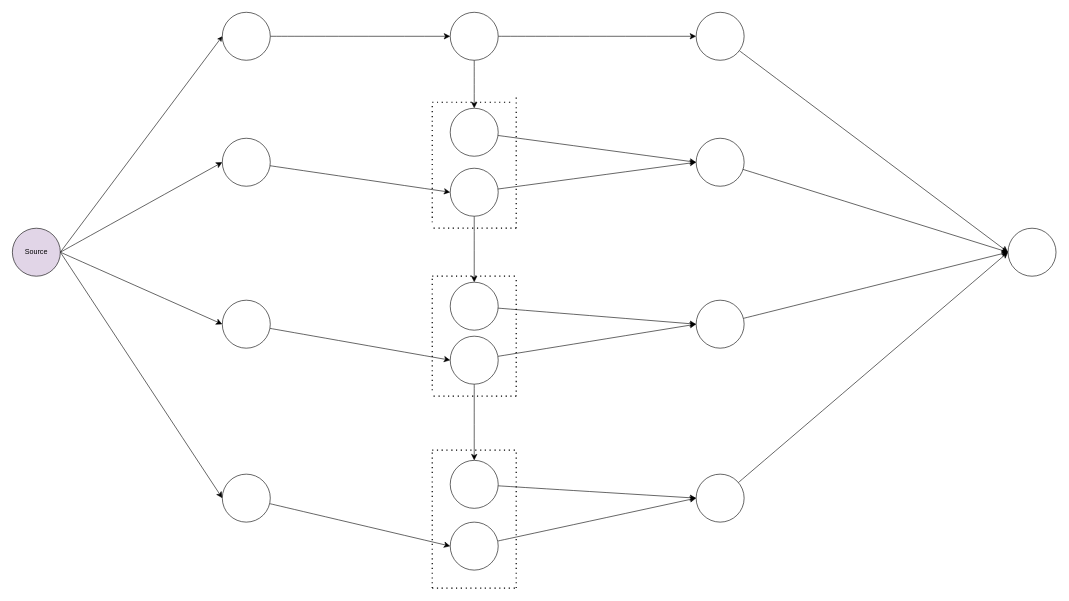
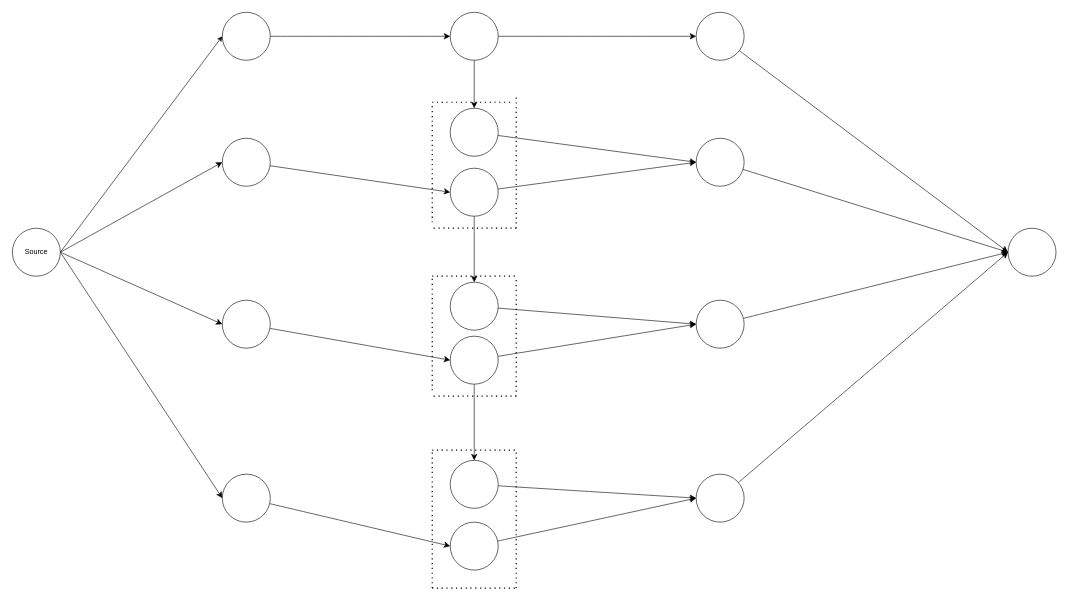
- <mxCell id="5" value="Source" style="ellipse;whiteSpace=wrap;html=1;aspect=fixed;fillColor=#e1d5e7;" parent="1" vertex="1"><mxGeometry x="20" y="380" width="80" height="80" as="geometry" /></mxCell>
+ <mxCell id="5" value="Source" style="ellipse;whiteSpace=wrap;html=1;aspect=fixed;" parent="1" vertex="1"><mxGeometry x="20" y="380" width="80" height="80" as="geometry" /></mxCell>
